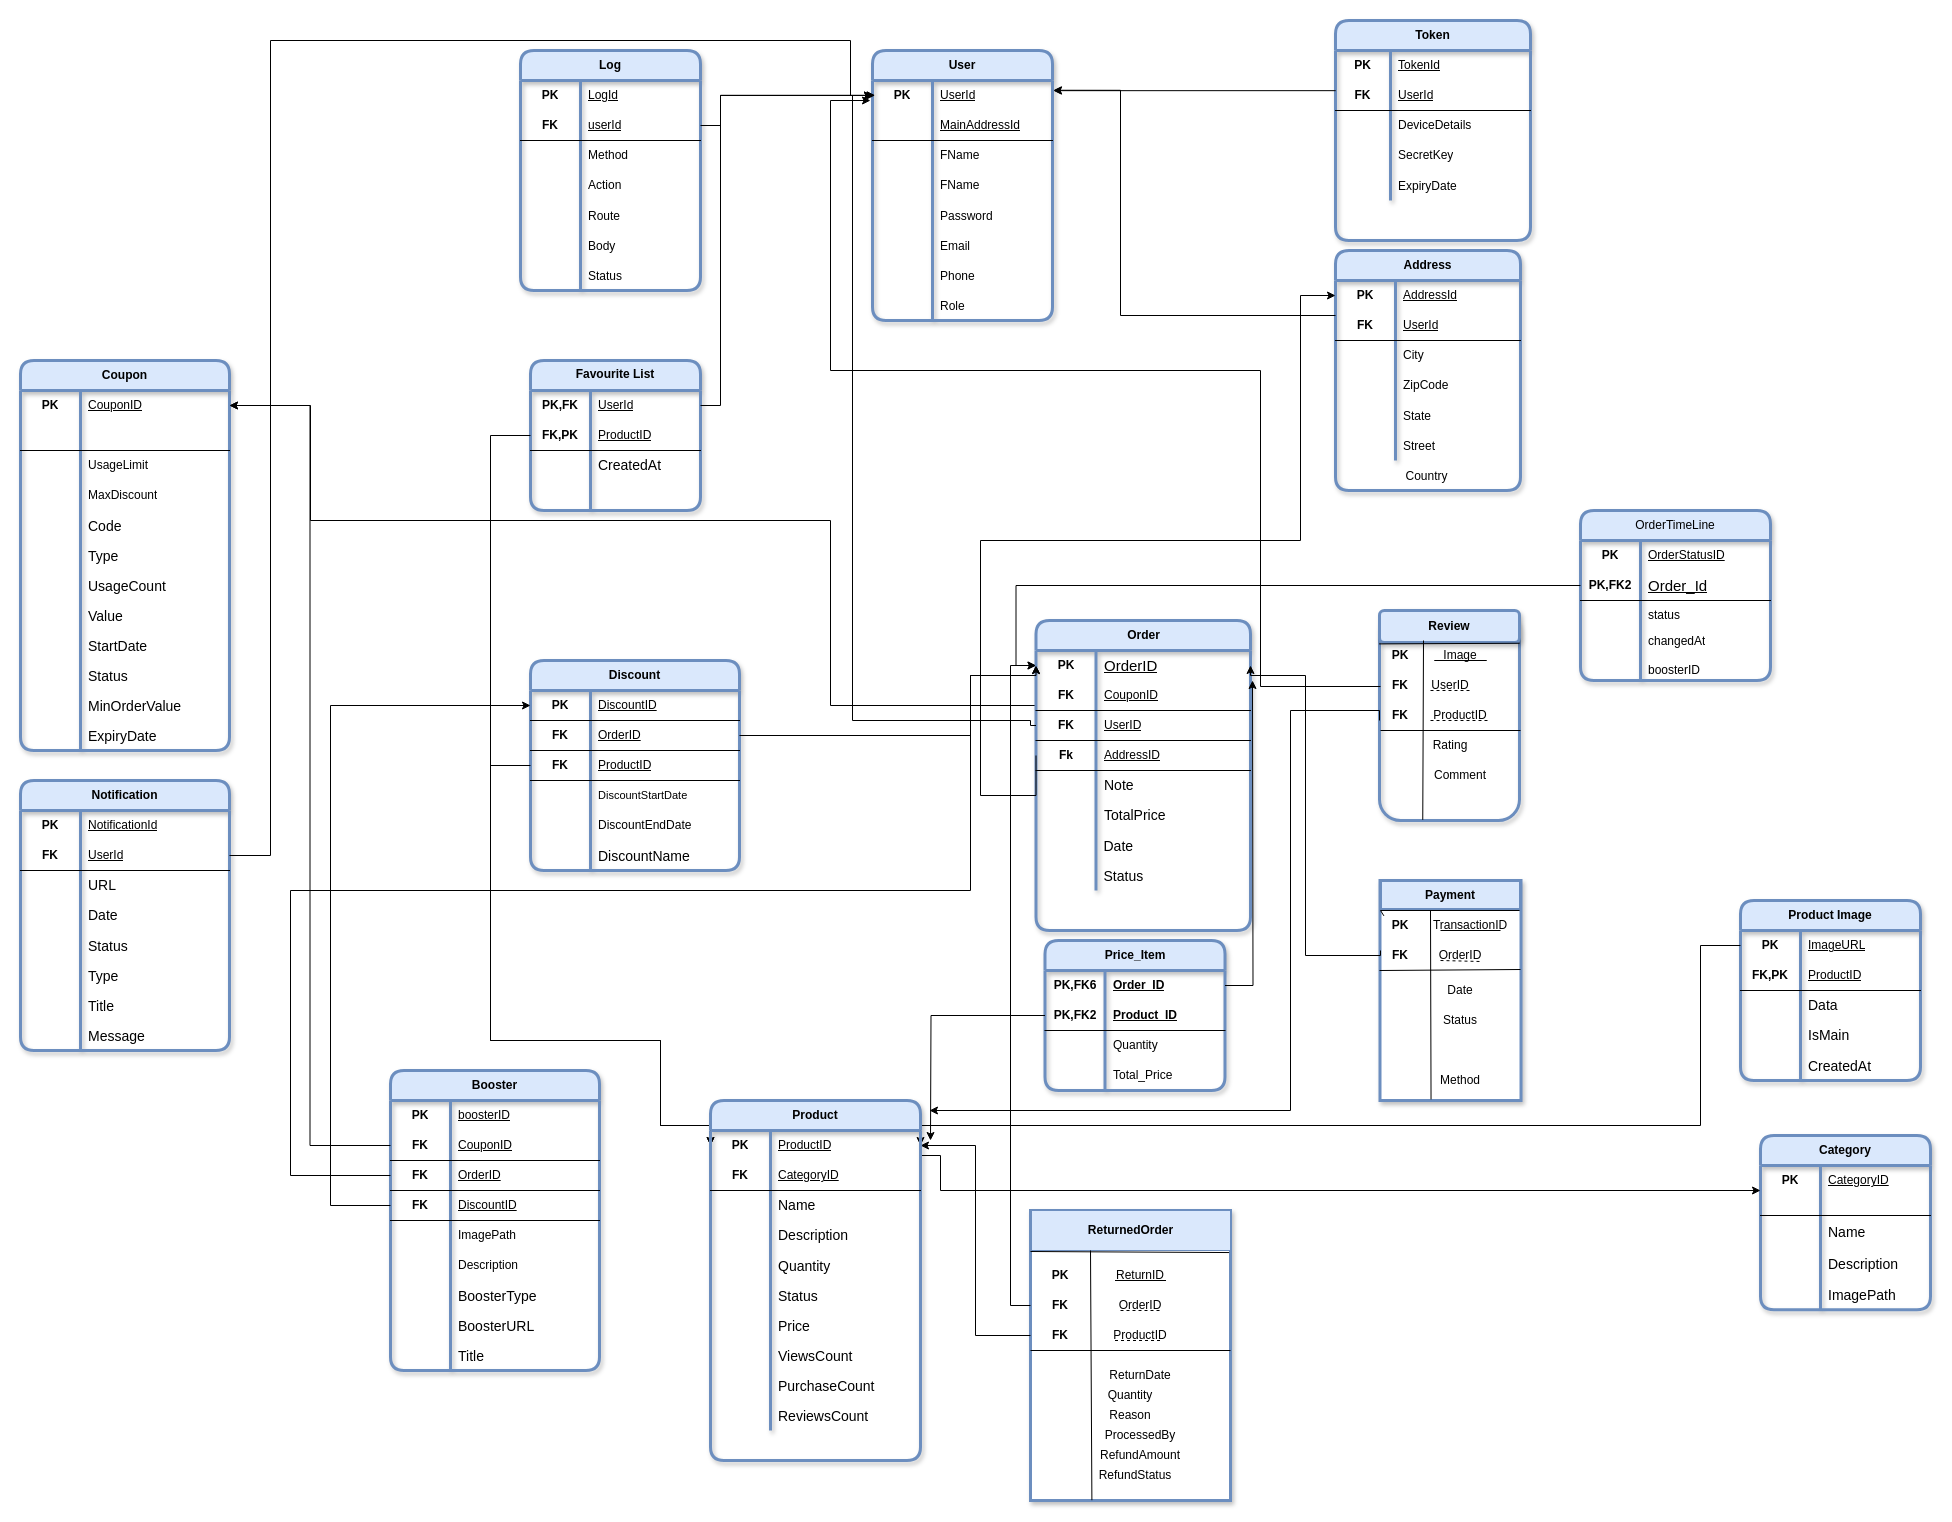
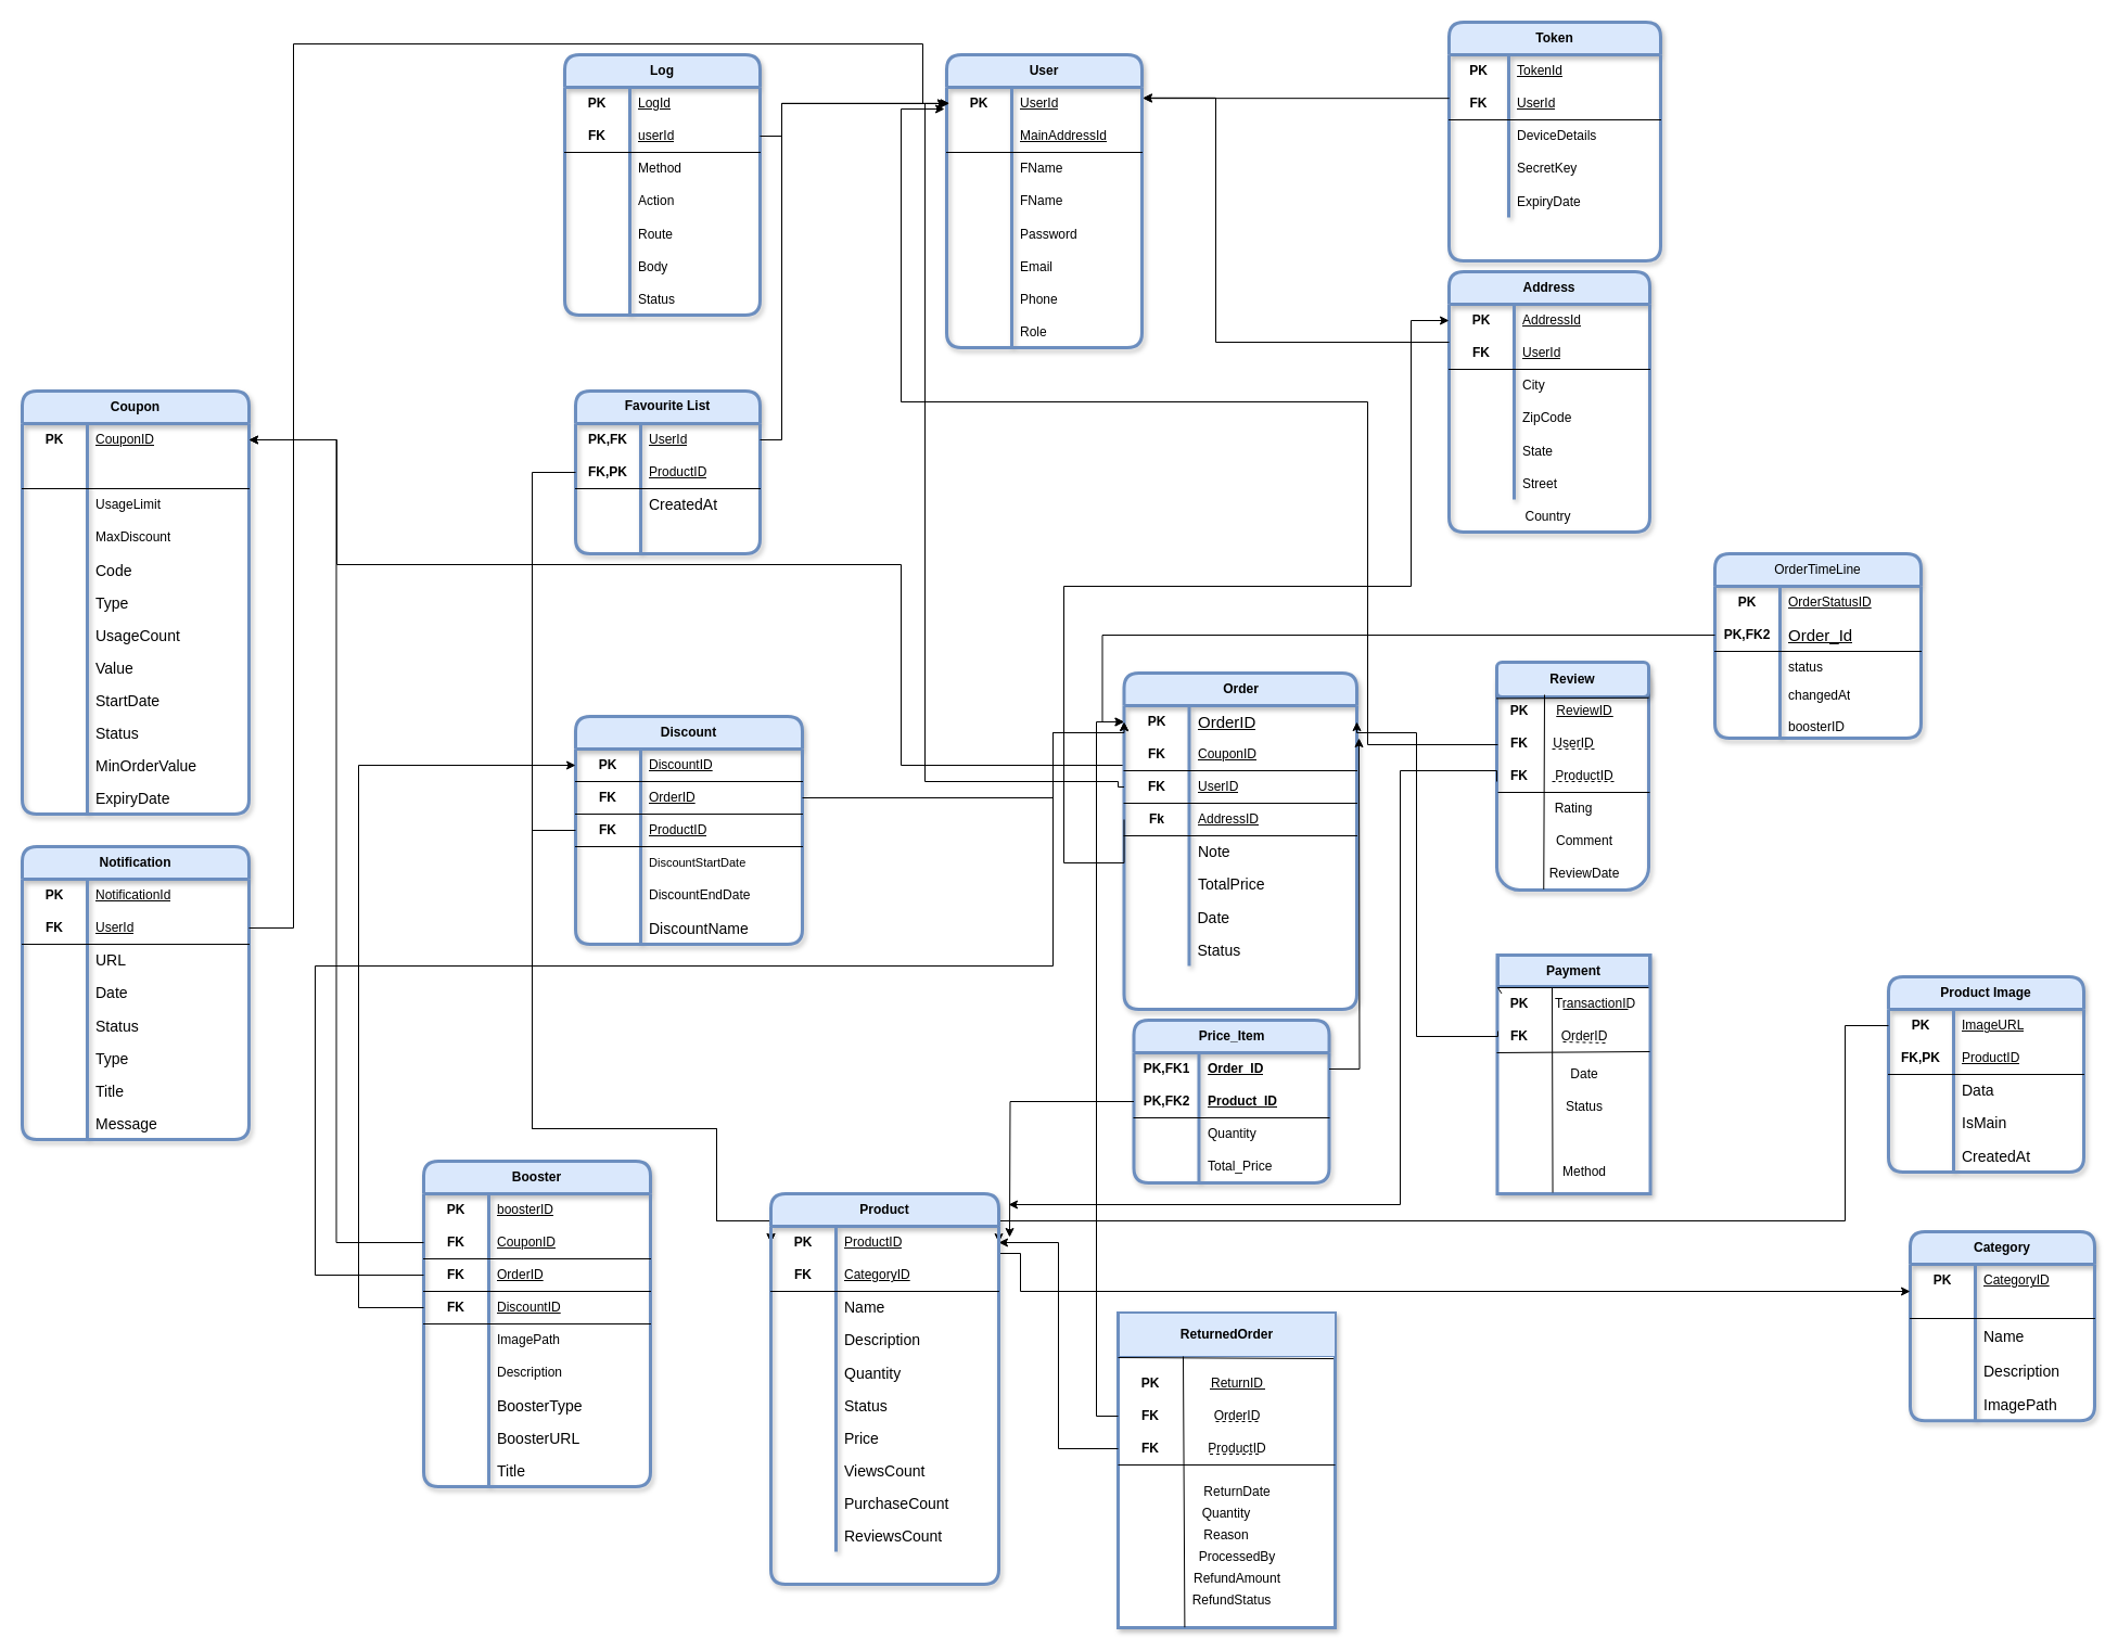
- <mxCell id="288" value="Image" style="text;strokeColor=none;align=center;fillColor=none;html=1;verticalAlign=middle;whiteSpace=wrap;rounded=0;shadow=0;glass=0;" parent="1" vertex="1"><mxGeometry x="1430" y="640" width="60" height="30" as="geometry" /></mxCell>
+ <mxCell id="288" value="ReviewID" style="text;strokeColor=none;align=center;fillColor=none;html=1;verticalAlign=middle;whiteSpace=wrap;rounded=0;shadow=0;glass=0;" parent="1" vertex="1"><mxGeometry x="1430" y="640" width="60" height="30" as="geometry" /></mxCell>
+ <mxCell id="296" value="ReviewDate" style="text;strokeColor=none;align=center;fillColor=none;html=1;verticalAlign=middle;whiteSpace=wrap;rounded=0;fontFamily=Helvetica;fontSize=12;fontColor=default;" parent="1" vertex="1"><mxGeometry x="1430" y="790" width="60" height="30" as="geometry" /></mxCell>
- <mxCell id="389" value="PK,FK6" style="shape=partialRectangle;connectable=0;fillColor=none;top=0;left=0;bottom=0;right=0;fontStyle=1;overflow=hidden;html=1;whiteSpace=wrap;" parent="388" vertex="1"><mxGeometry width="60" height="30" as="geometry"><mxRectangle width="60" height="30" as="alternateBounds" /></mxGeometry></mxCell>
+ <mxCell id="389" value="PK,FK1" style="shape=partialRectangle;connectable=0;fillColor=none;top=0;left=0;bottom=0;right=0;fontStyle=1;overflow=hidden;html=1;whiteSpace=wrap;" parent="388" vertex="1"><mxGeometry width="60" height="30" as="geometry"><mxRectangle width="60" height="30" as="alternateBounds" /></mxGeometry></mxCell>
